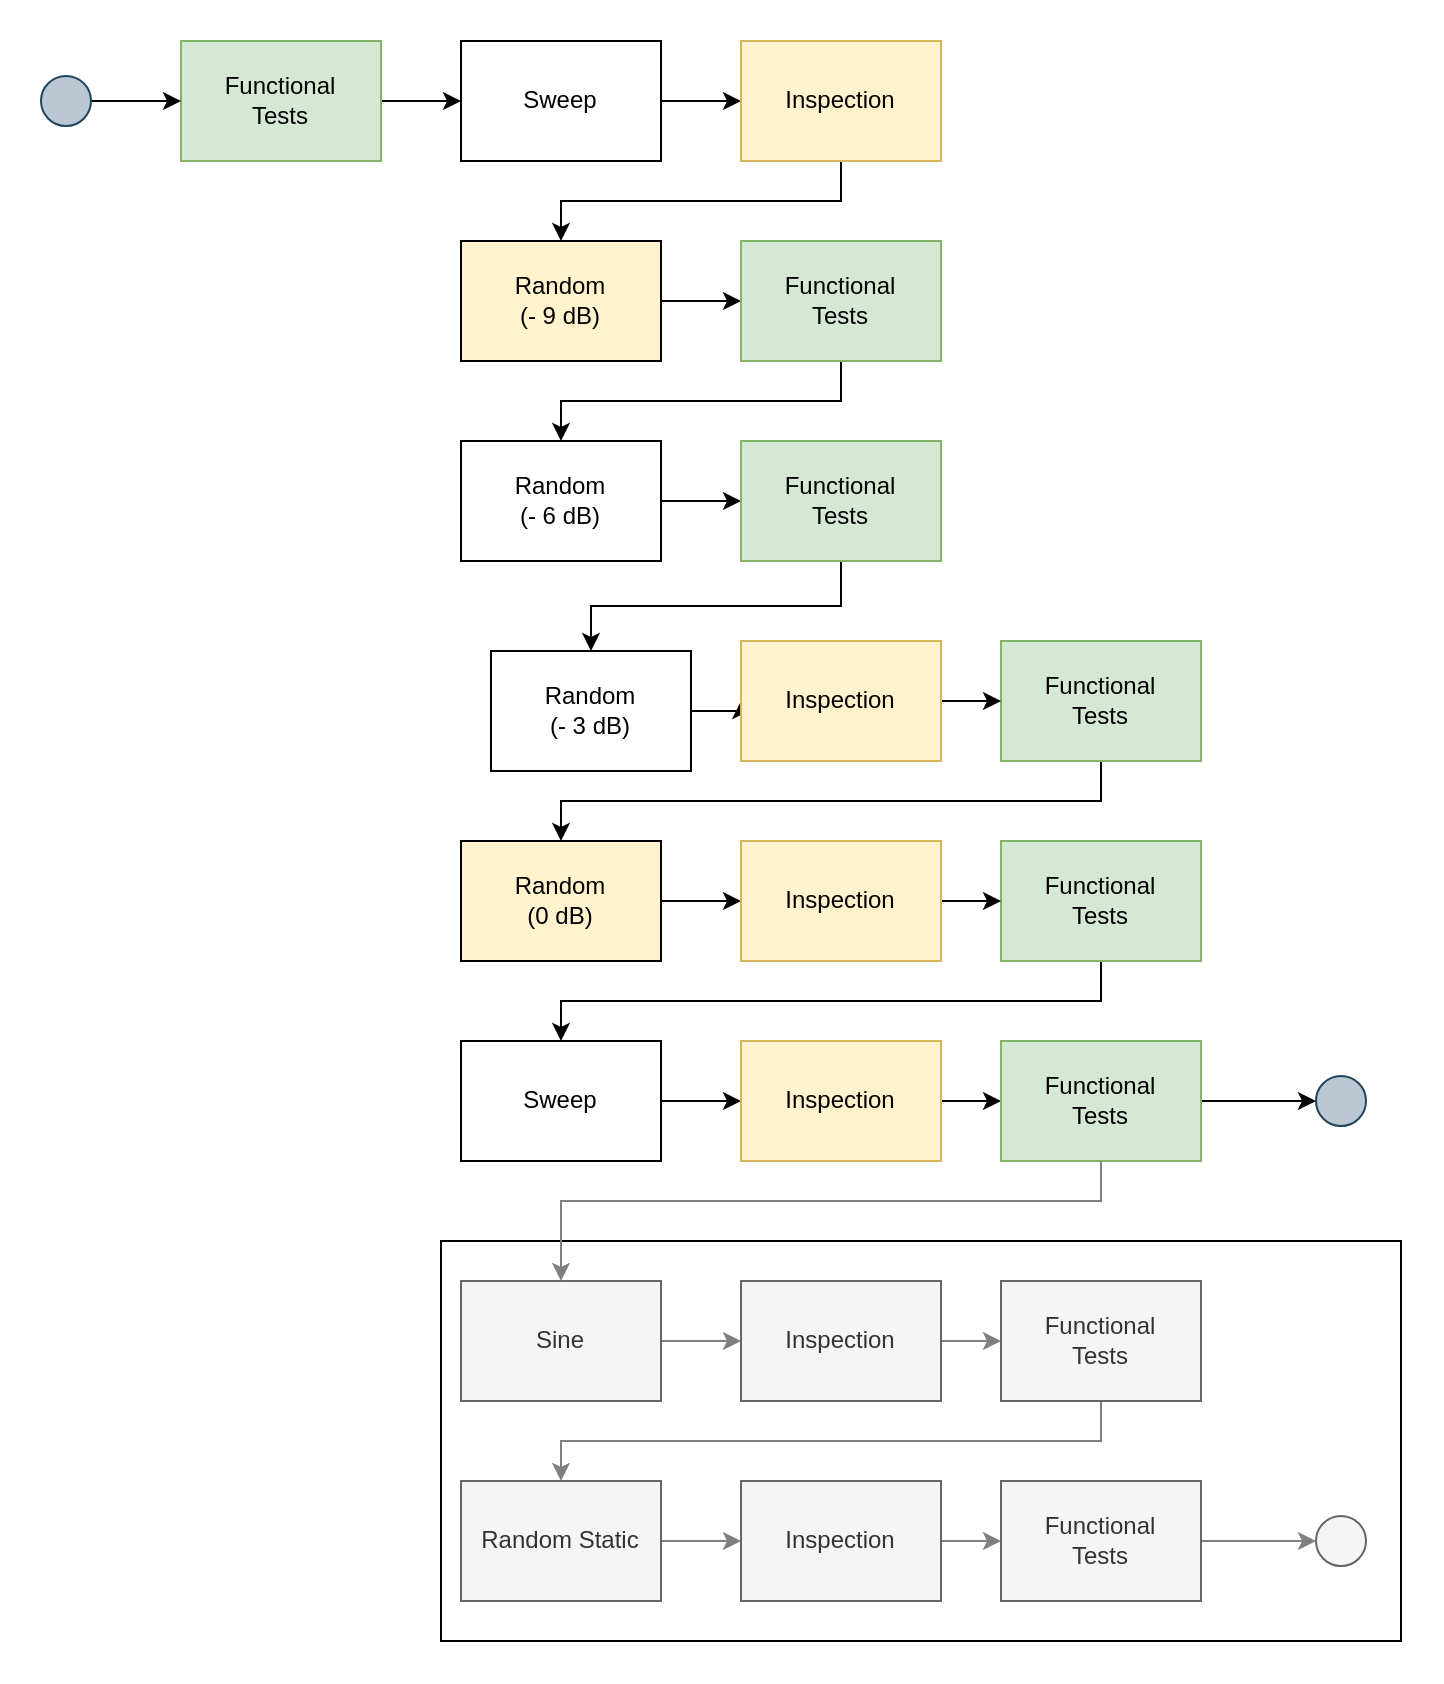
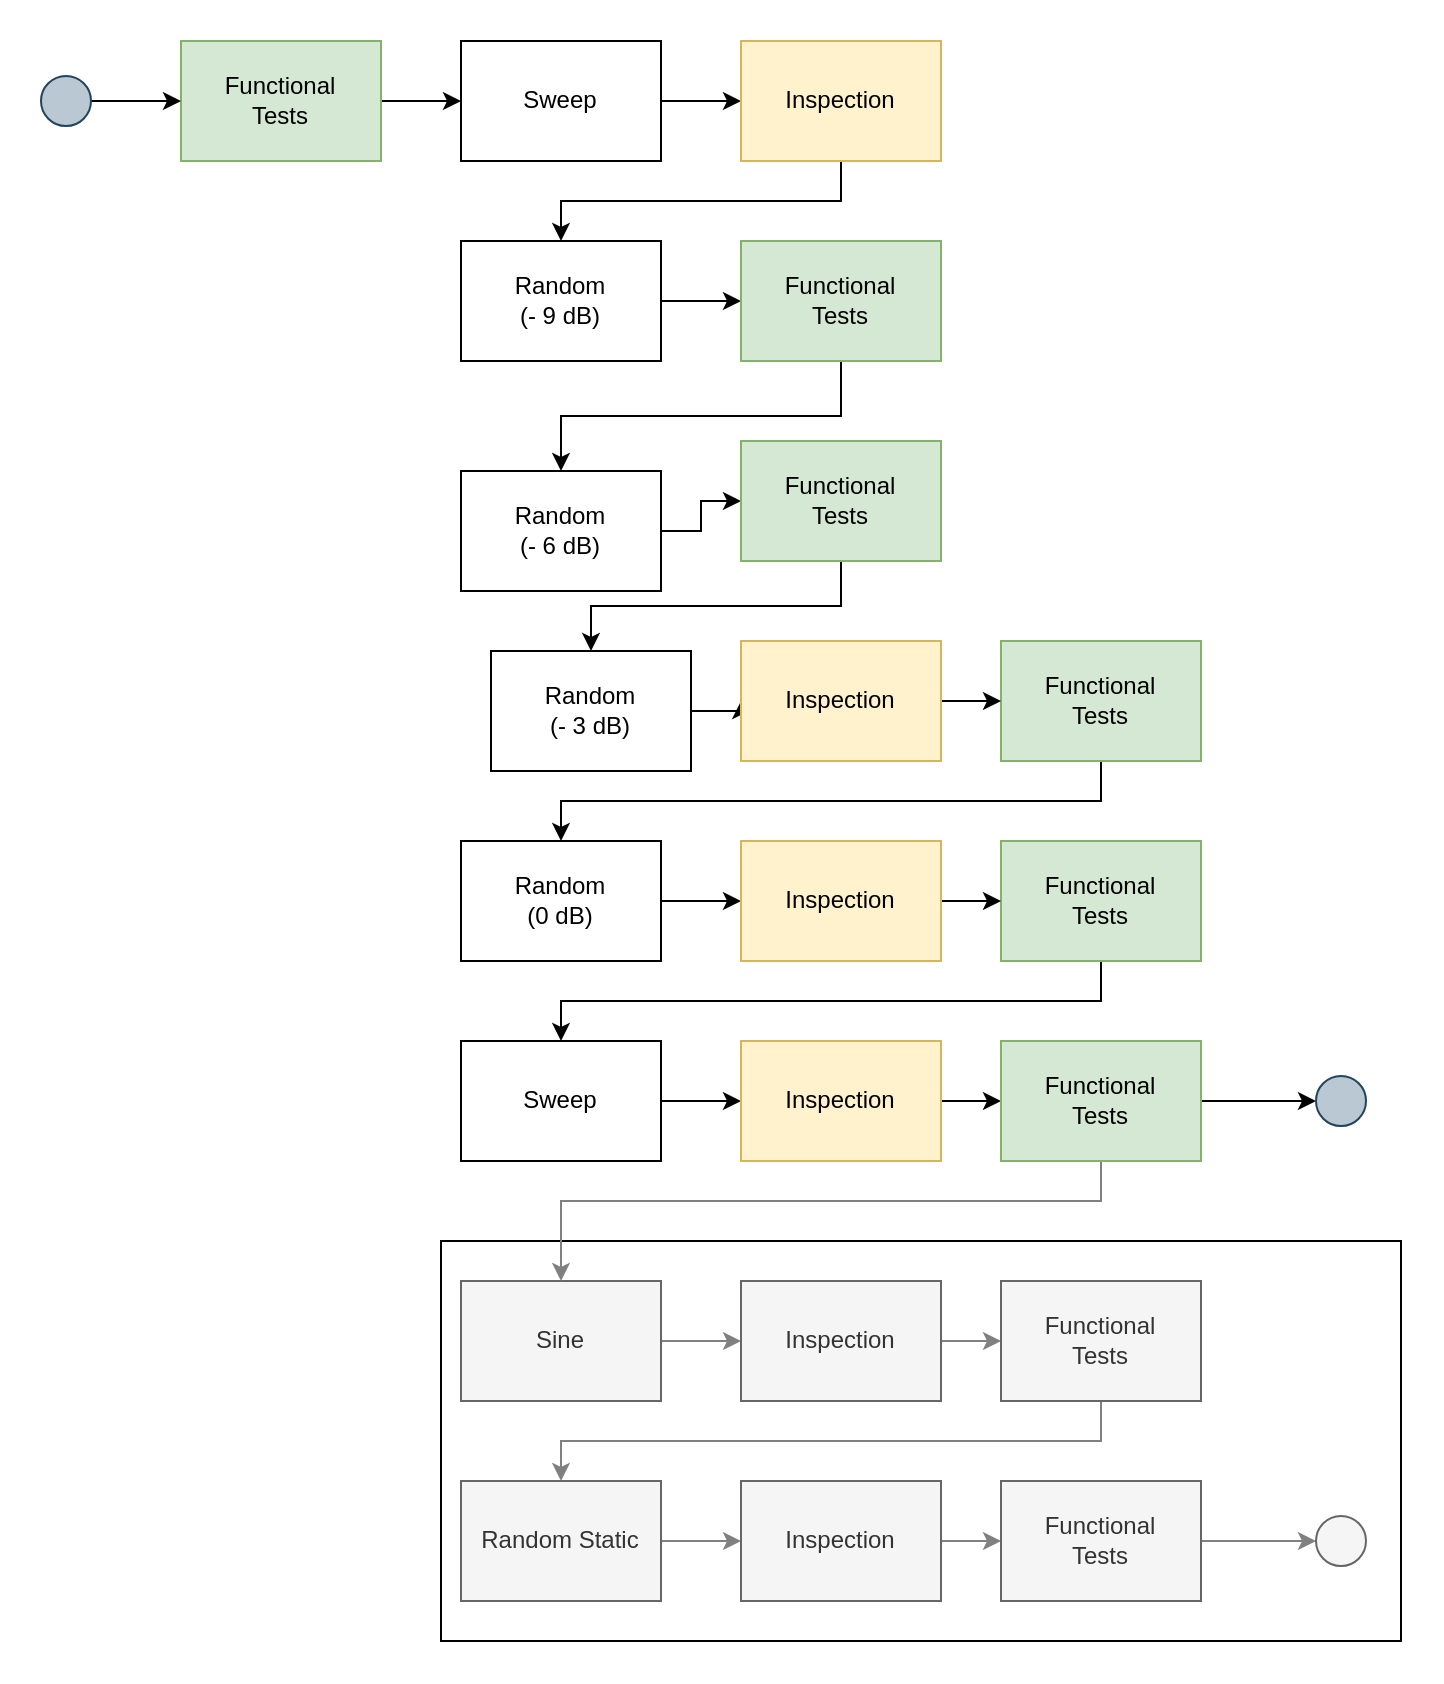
- <mxCell id="6" value="Random &lt;br&gt;(- 9 dB)" style="rounded=0;whiteSpace=wrap;html=1;fillColor=#fff2cc;" vertex="1" parent="1"><mxGeometry x="230" y="120" width="100" height="60" as="geometry" /></mxCell>
+ <mxCell id="6" value="Random &lt;br&gt;(- 9 dB)" style="rounded=0;whiteSpace=wrap;html=1;" vertex="1" parent="1"><mxGeometry x="230" y="120" width="100" height="60" as="geometry" /></mxCell>
- <mxCell id="10" value="Random &lt;br&gt;(- 6 dB)" style="rounded=0;whiteSpace=wrap;html=1;" vertex="1" parent="1"><mxGeometry x="230" y="220" width="100" height="60" as="geometry" /></mxCell>
+ <mxCell id="10" value="Random &lt;br&gt;(- 6 dB)" style="rounded=0;whiteSpace=wrap;html=1;" vertex="1" parent="1"><mxGeometry x="230" y="235" width="100" height="60" as="geometry" /></mxCell>
- <mxCell id="22" value="Random &lt;br&gt;(0 dB)" style="rounded=0;whiteSpace=wrap;html=1;fillColor=#fff2cc;" vertex="1" parent="1"><mxGeometry x="230" y="420" width="100" height="60" as="geometry" /></mxCell>
+ <mxCell id="22" value="Random &lt;br&gt;(0 dB)" style="rounded=0;whiteSpace=wrap;html=1;" vertex="1" parent="1"><mxGeometry x="230" y="420" width="100" height="60" as="geometry" /></mxCell>
